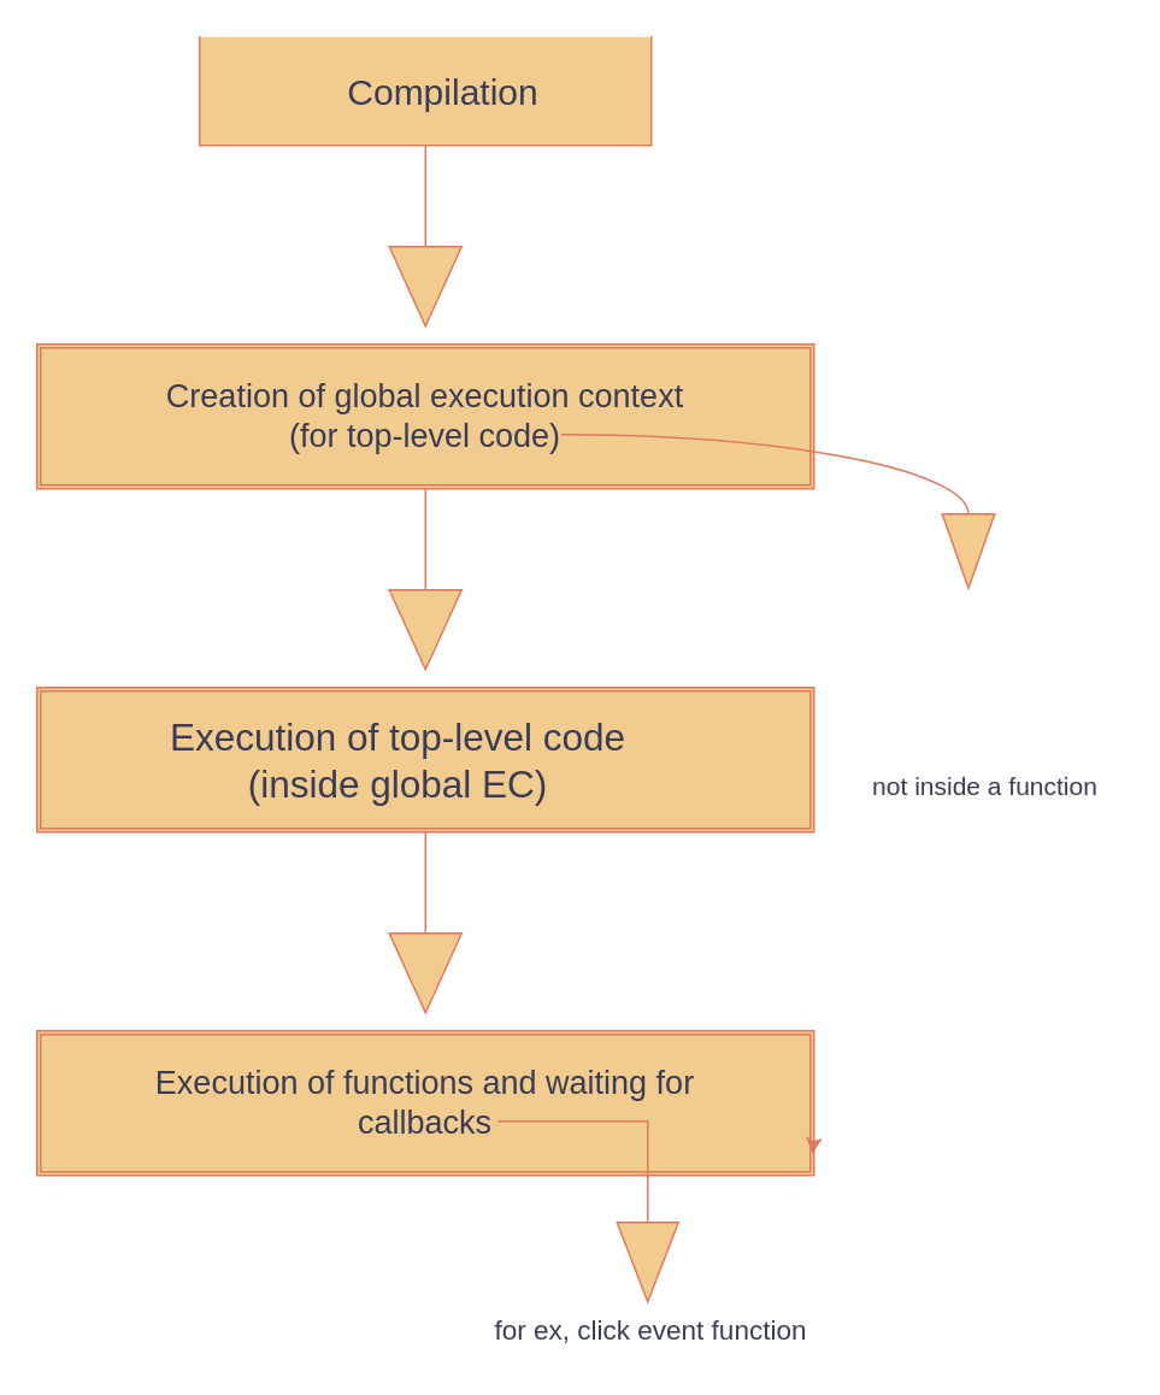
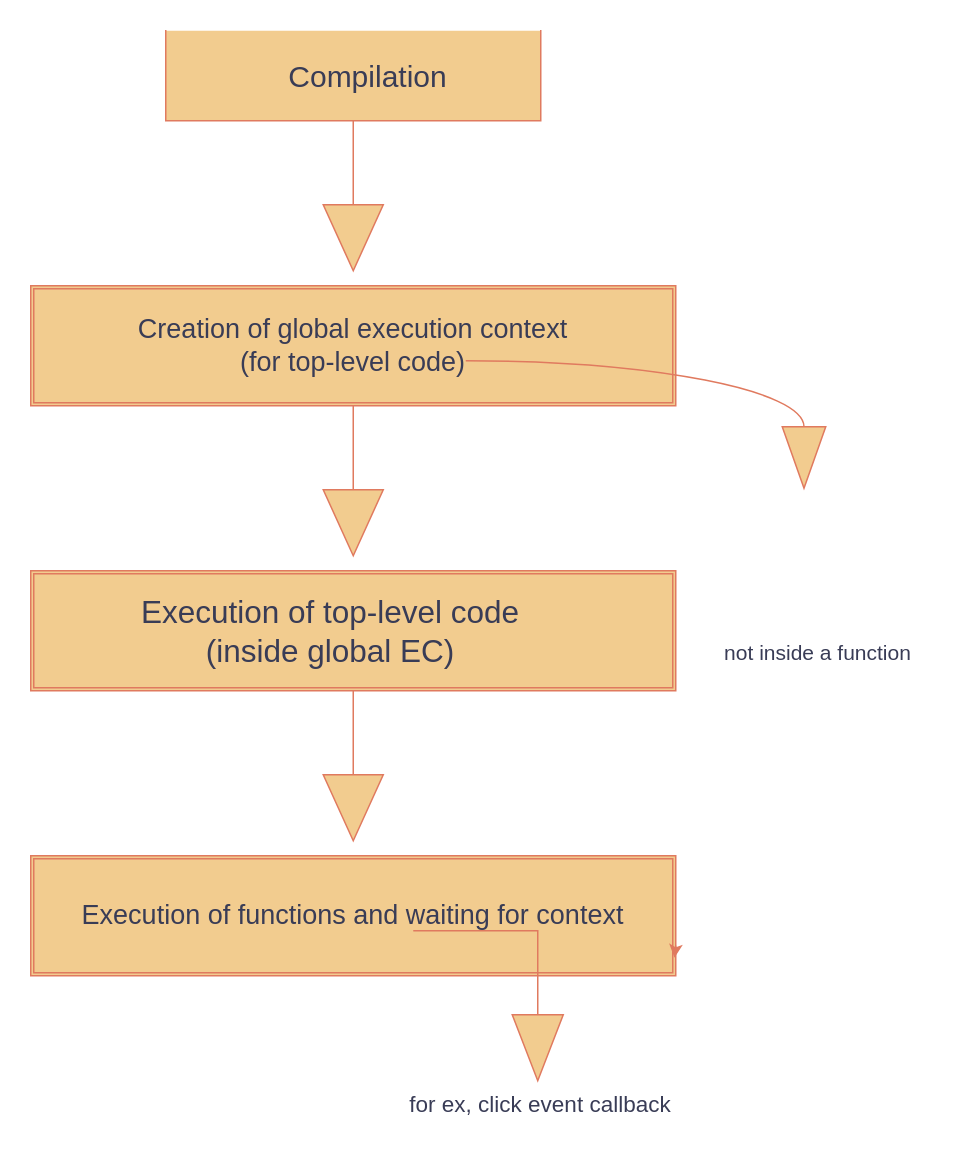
- <mxCell id="12" value="Execution of functions and waiting for callbacks" style="text;strokeColor=none;align=center;fillColor=none;html=1;verticalAlign=middle;whiteSpace=wrap;rounded=0;fontSize=18;labelBackgroundColor=none;fontColor=#393C56;" vertex="1" parent="1"><mxGeometry x="50" y="595" width="370" height="30" as="geometry" /></mxCell>
+ <mxCell id="12" value="Execution of functions and waiting for context" style="text;strokeColor=none;align=center;fillColor=none;html=1;verticalAlign=middle;whiteSpace=wrap;rounded=0;fontSize=18;labelBackgroundColor=none;fontColor=#393C56;" vertex="1" parent="1"><mxGeometry x="50" y="595" width="370" height="30" as="geometry" /></mxCell>
- <mxCell id="16" value="for ex, click event function" style="text;strokeColor=none;align=center;fillColor=none;html=1;verticalAlign=middle;whiteSpace=wrap;rounded=0;fontSize=15;labelBackgroundColor=none;fontColor=#393C56;" vertex="1" parent="1"><mxGeometry x="260" y="720" width="200" height="30" as="geometry" /></mxCell>
+ <mxCell id="16" value="for ex, click event callback" style="text;strokeColor=none;align=center;fillColor=none;html=1;verticalAlign=middle;whiteSpace=wrap;rounded=0;fontSize=15;labelBackgroundColor=none;fontColor=#393C56;" vertex="1" parent="1"><mxGeometry x="260" y="720" width="200" height="30" as="geometry" /></mxCell>
